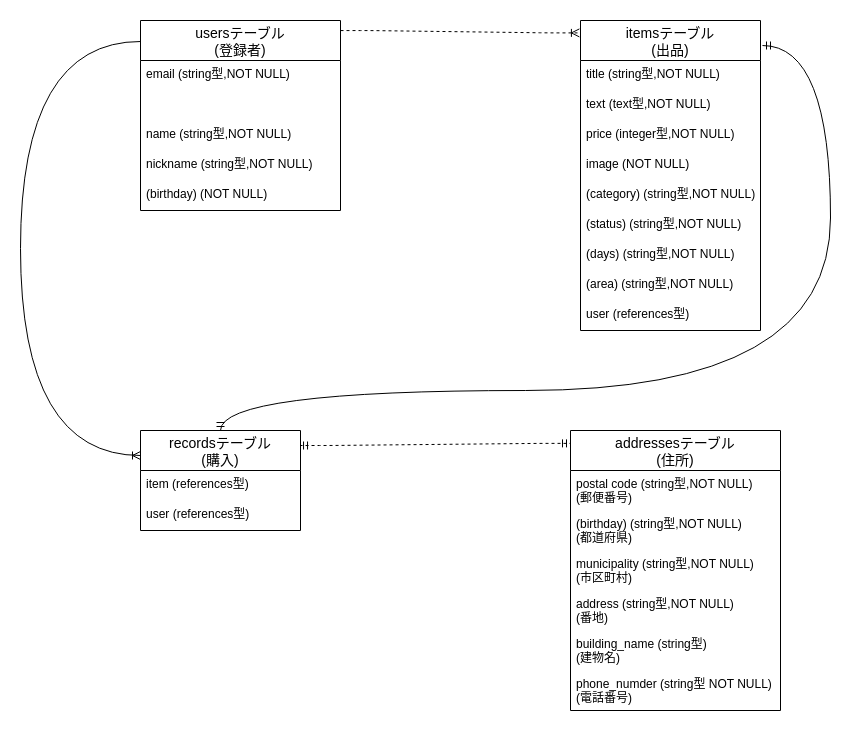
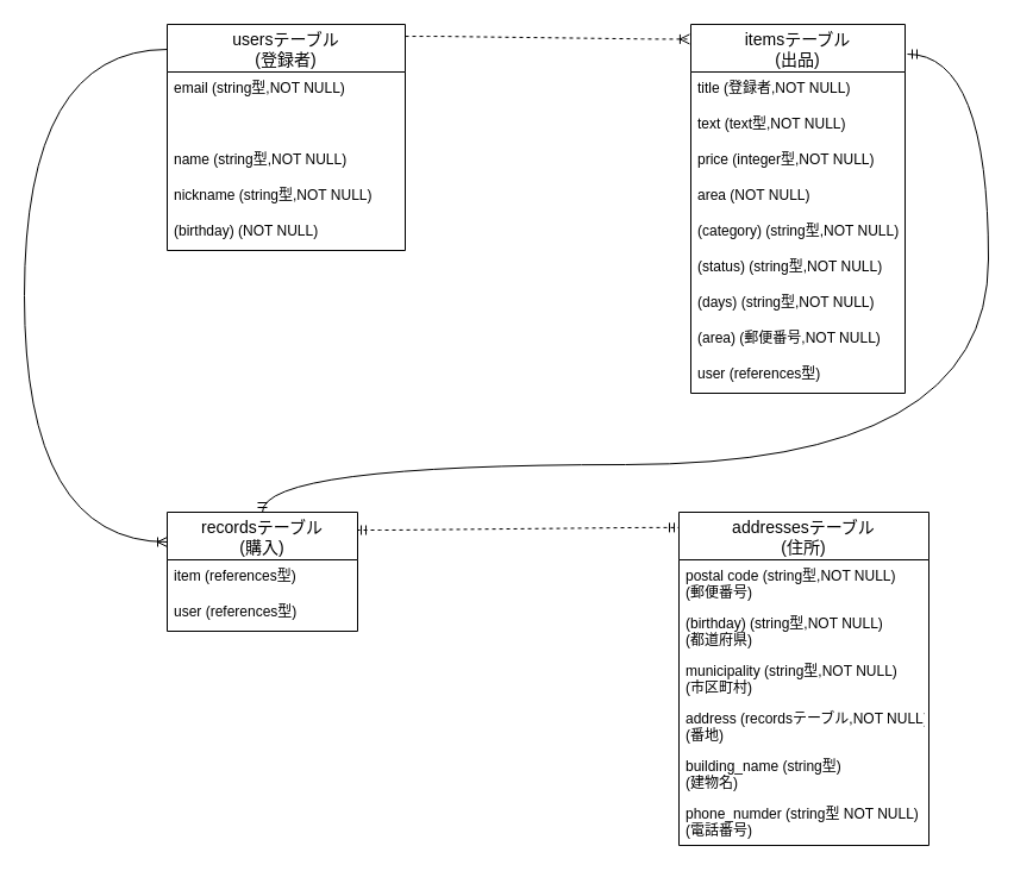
- <mxCell id="7" value="title (string型,NOT NULL)" style="text;strokeColor=none;fillColor=none;spacingLeft=4;spacingRight=4;overflow=hidden;rotatable=0;points=[[0,0.5],[1,0.5]];portConstraint=eastwest;fontSize=12;" vertex="1" parent="6"><mxGeometry y="40" width="180" height="30" as="geometry" /></mxCell>
+ <mxCell id="7" value="title (登録者,NOT NULL)" style="text;strokeColor=none;fillColor=none;spacingLeft=4;spacingRight=4;overflow=hidden;rotatable=0;points=[[0,0.5],[1,0.5]];portConstraint=eastwest;fontSize=12;" vertex="1" parent="6"><mxGeometry y="40" width="180" height="30" as="geometry" /></mxCell>
- <mxCell id="10" value="image (NOT NULL)" style="text;strokeColor=none;fillColor=none;spacingLeft=4;spacingRight=4;overflow=hidden;rotatable=0;points=[[0,0.5],[1,0.5]];portConstraint=eastwest;fontSize=12;" vertex="1" parent="6"><mxGeometry y="130" width="180" height="30" as="geometry" /></mxCell>
+ <mxCell id="10" value="area (NOT NULL)" style="text;strokeColor=none;fillColor=none;spacingLeft=4;spacingRight=4;overflow=hidden;rotatable=0;points=[[0,0.5],[1,0.5]];portConstraint=eastwest;fontSize=12;" vertex="1" parent="6"><mxGeometry y="130" width="180" height="30" as="geometry" /></mxCell>
- <mxCell id="14" value="(area) (string型,NOT NULL)" style="text;strokeColor=none;fillColor=none;spacingLeft=4;spacingRight=4;overflow=hidden;rotatable=0;points=[[0,0.5],[1,0.5]];portConstraint=eastwest;fontSize=12;" vertex="1" parent="6"><mxGeometry y="250" width="180" height="30" as="geometry" /></mxCell>
+ <mxCell id="14" value="(area) (郵便番号,NOT NULL)" style="text;strokeColor=none;fillColor=none;spacingLeft=4;spacingRight=4;overflow=hidden;rotatable=0;points=[[0,0.5],[1,0.5]];portConstraint=eastwest;fontSize=12;" vertex="1" parent="6"><mxGeometry y="250" width="180" height="30" as="geometry" /></mxCell>
- <mxCell id="20" value="address (string型,NOT NULL)&#10;(番地)" style="text;strokeColor=none;fillColor=none;spacingLeft=4;spacingRight=4;overflow=hidden;rotatable=0;points=[[0,0.5],[1,0.5]];portConstraint=eastwest;fontSize=12;" vertex="1" parent="16"><mxGeometry y="160" width="210" height="40" as="geometry" /></mxCell>
+ <mxCell id="20" value="address (recordsテーブル,NOT NULL)&#10;(番地)" style="text;strokeColor=none;fillColor=none;spacingLeft=4;spacingRight=4;overflow=hidden;rotatable=0;points=[[0,0.5],[1,0.5]];portConstraint=eastwest;fontSize=12;" vertex="1" parent="16"><mxGeometry y="160" width="210" height="40" as="geometry" /></mxCell>
